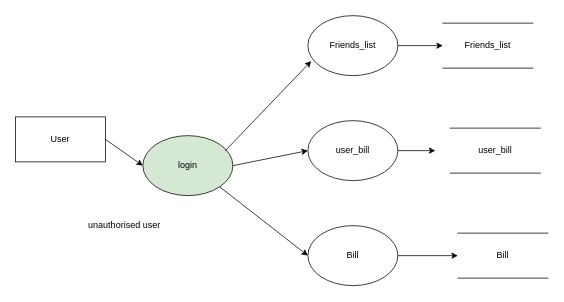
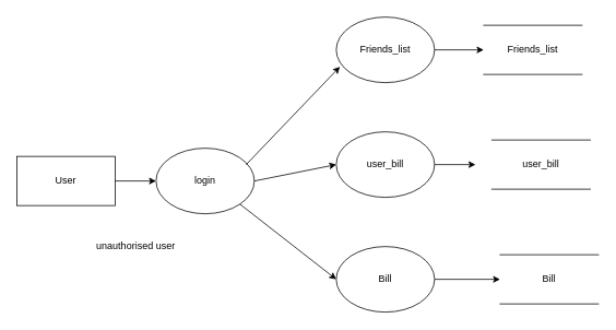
- <mxCell id="2" value="User" style="rounded=0;whiteSpace=wrap;html=1;" vertex="1" parent="1"><mxGeometry x="20" y="155" width="120" height="60" as="geometry" /></mxCell>
+ <mxCell id="2" value="User" style="rounded=0;whiteSpace=wrap;html=1;" vertex="1" parent="1"><mxGeometry x="20" y="190" width="120" height="60" as="geometry" /></mxCell>
- <mxCell id="3" value="login" style="ellipse;whiteSpace=wrap;html=1;fillColor=#d5e8d4;" vertex="1" parent="1"><mxGeometry x="190" y="180" width="120" height="80" as="geometry" /></mxCell>
+ <mxCell id="3" value="login" style="ellipse;whiteSpace=wrap;html=1;" vertex="1" parent="1"><mxGeometry x="190" y="180" width="120" height="80" as="geometry" /></mxCell>
